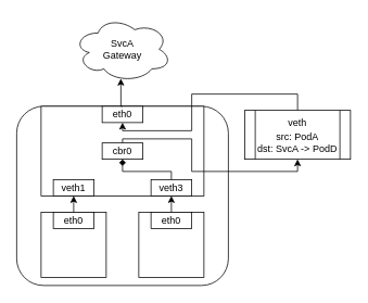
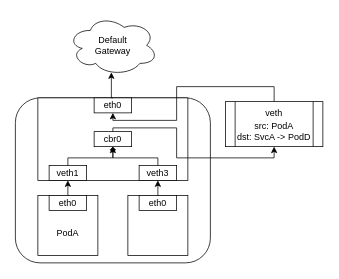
- <mxCell id="30" value="SvcA Gateway" style="text;html=1;strokeColor=none;fillColor=none;align=center;verticalAlign=middle;whiteSpace=wrap;rounded=0;" parent="1" vertex="1"><mxGeometry x="130" y="50" width="40" height="20" as="geometry" /></mxCell>
+ <mxCell id="30" value="Default Gateway" style="text;html=1;strokeColor=none;fillColor=none;align=center;verticalAlign=middle;whiteSpace=wrap;rounded=0;" parent="1" vertex="1"><mxGeometry x="130" y="50" width="40" height="20" as="geometry" /></mxCell>
+ <mxCell id="18" style="edgeStyle=orthogonalEdgeStyle;rounded=0;orthogonalLoop=1;jettySize=auto;html=1;exitX=0.5;exitY=0;exitDx=0;exitDy=0;entryX=0.5;entryY=1;entryDx=0;entryDy=0;" parent="1" source="19" target="25" edge="1"><mxGeometry relative="1" as="geometry"><Array as="points"><mxPoint x="90" y="210" /><mxPoint x="150" y="210" /></Array></mxGeometry></mxCell>
+ <mxCell id="7" value="PodA" style="text;html=1;strokeColor=none;fillColor=none;align=center;verticalAlign=middle;whiteSpace=wrap;rounded=0;" parent="1" vertex="1"><mxGeometry x="70" y="300" width="40" height="20" as="geometry" /></mxCell>
